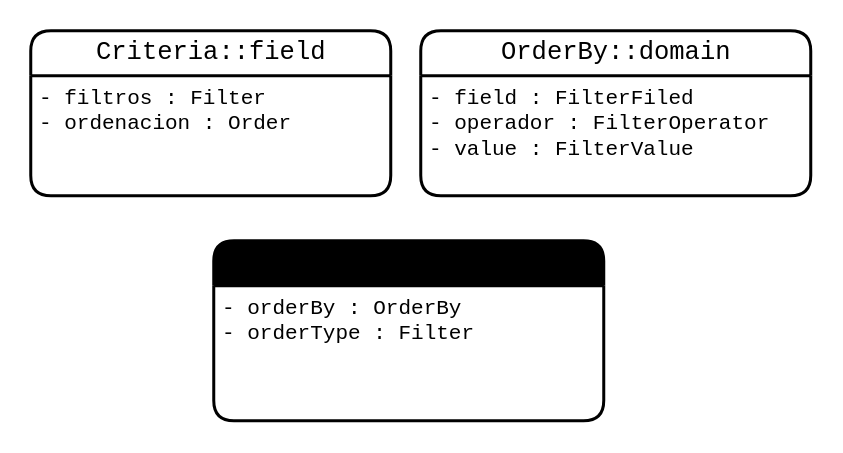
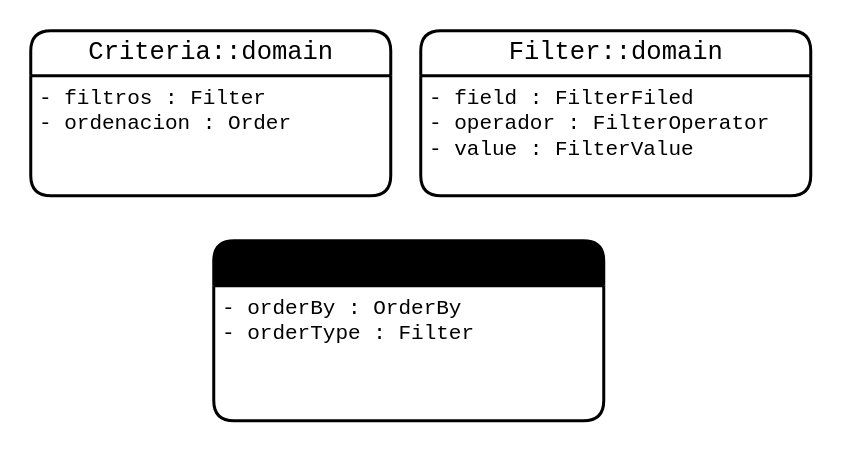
- <mxCell id="2" value="Criteria::field" style="swimlane;childLayout=stackLayout;horizontal=1;startSize=30;horizontalStack=0;rounded=1;fontSize=17;fontStyle=0;strokeWidth=2;resizeParent=0;resizeLast=1;shadow=0;dashed=0;align=center;fontFamily=Courier New;html=1;" parent="1" vertex="1"><mxGeometry x="20" y="20" width="240" height="110" as="geometry" /></mxCell>
+ <mxCell id="2" value="Criteria::domain" style="swimlane;childLayout=stackLayout;horizontal=1;startSize=30;horizontalStack=0;rounded=1;fontSize=17;fontStyle=0;strokeWidth=2;resizeParent=0;resizeLast=1;shadow=0;dashed=0;align=center;fontFamily=Courier New;html=1;" parent="1" vertex="1"><mxGeometry x="20" y="20" width="240" height="110" as="geometry" /></mxCell>
- <mxCell id="4" value="OrderBy::domain" style="swimlane;childLayout=stackLayout;horizontal=1;startSize=30;horizontalStack=0;rounded=1;fontSize=17;fontStyle=0;strokeWidth=2;resizeParent=0;resizeLast=1;shadow=0;dashed=0;align=center;fontFamily=Courier New;html=1;" parent="1" vertex="1"><mxGeometry x="280" y="20" width="260" height="110" as="geometry" /></mxCell>
+ <mxCell id="4" value="Filter::domain" style="swimlane;childLayout=stackLayout;horizontal=1;startSize=30;horizontalStack=0;rounded=1;fontSize=17;fontStyle=0;strokeWidth=2;resizeParent=0;resizeLast=1;shadow=0;dashed=0;align=center;fontFamily=Courier New;html=1;" parent="1" vertex="1"><mxGeometry x="280" y="20" width="260" height="110" as="geometry" /></mxCell>
